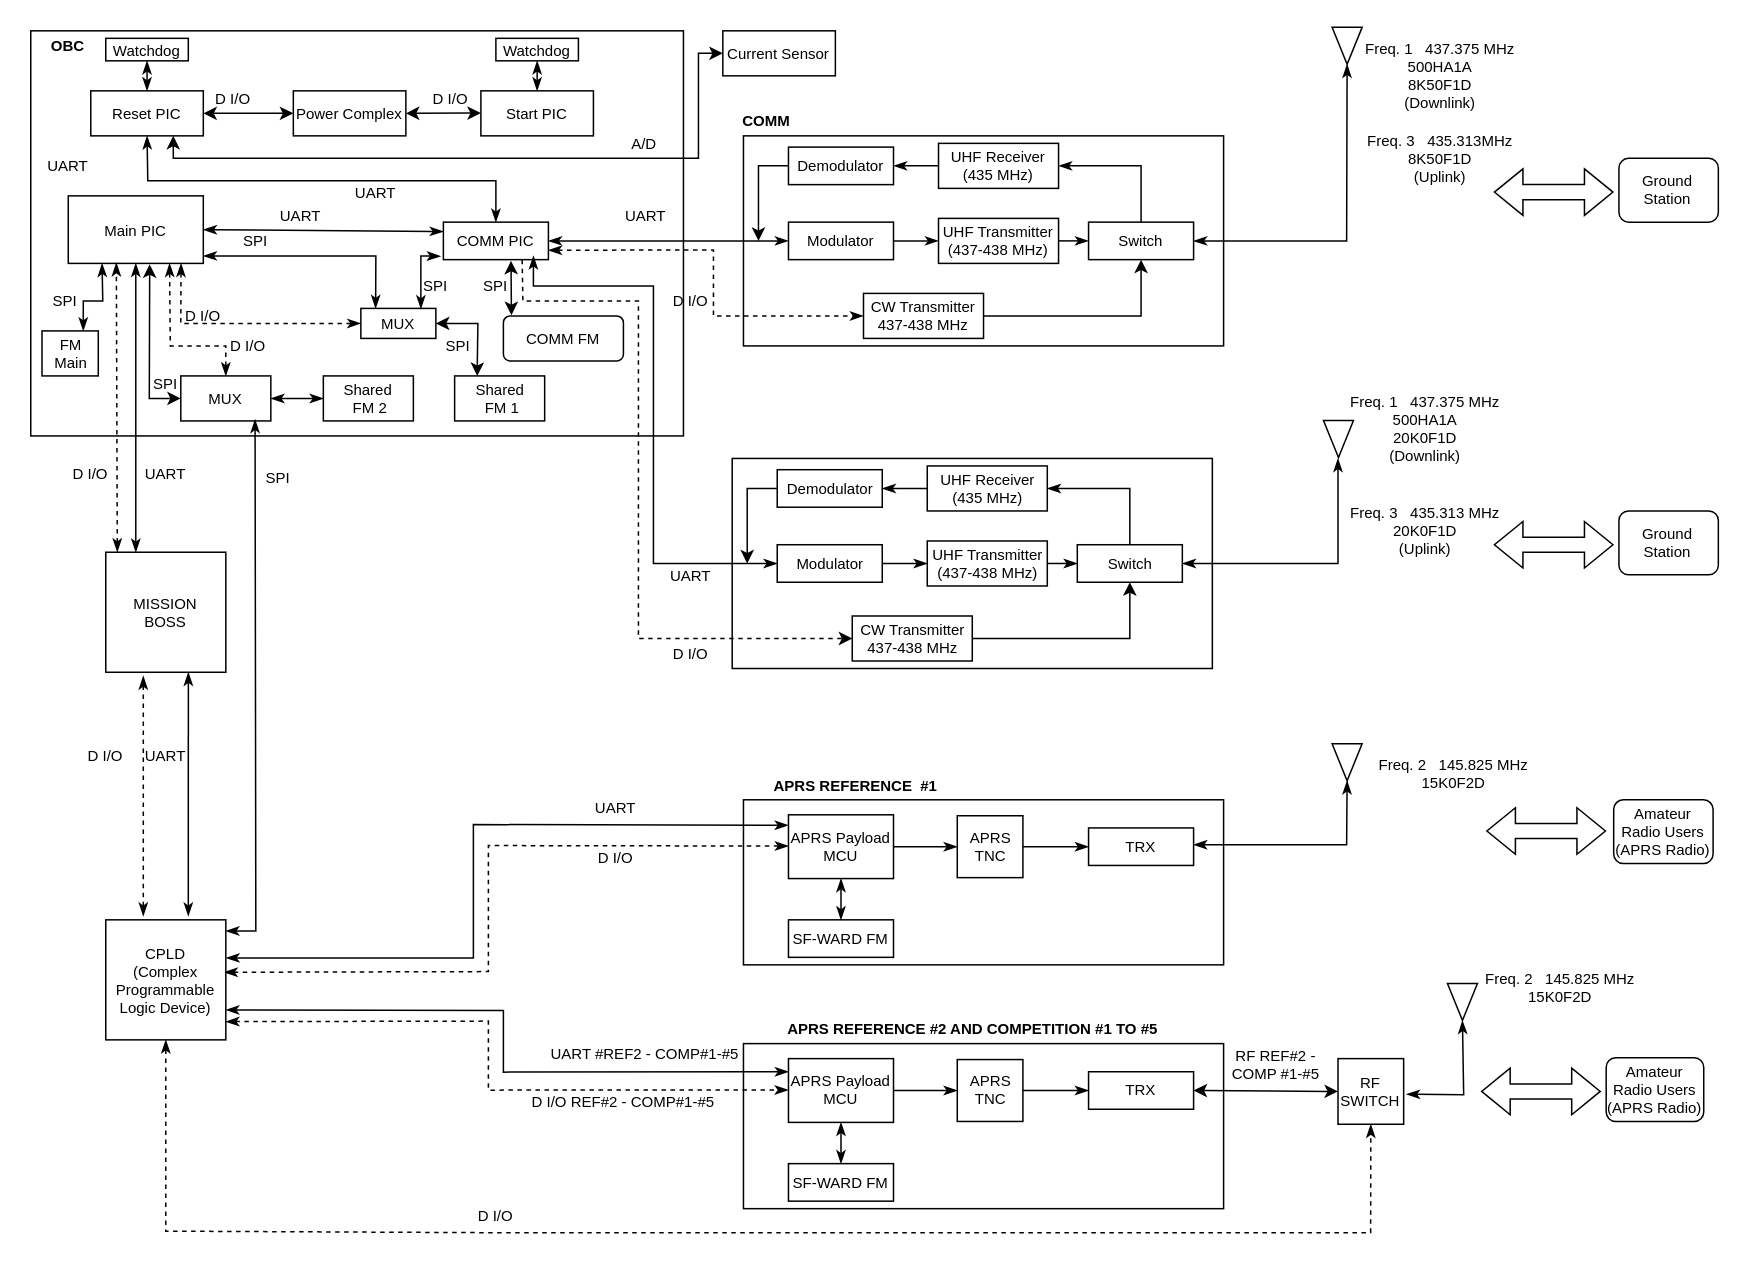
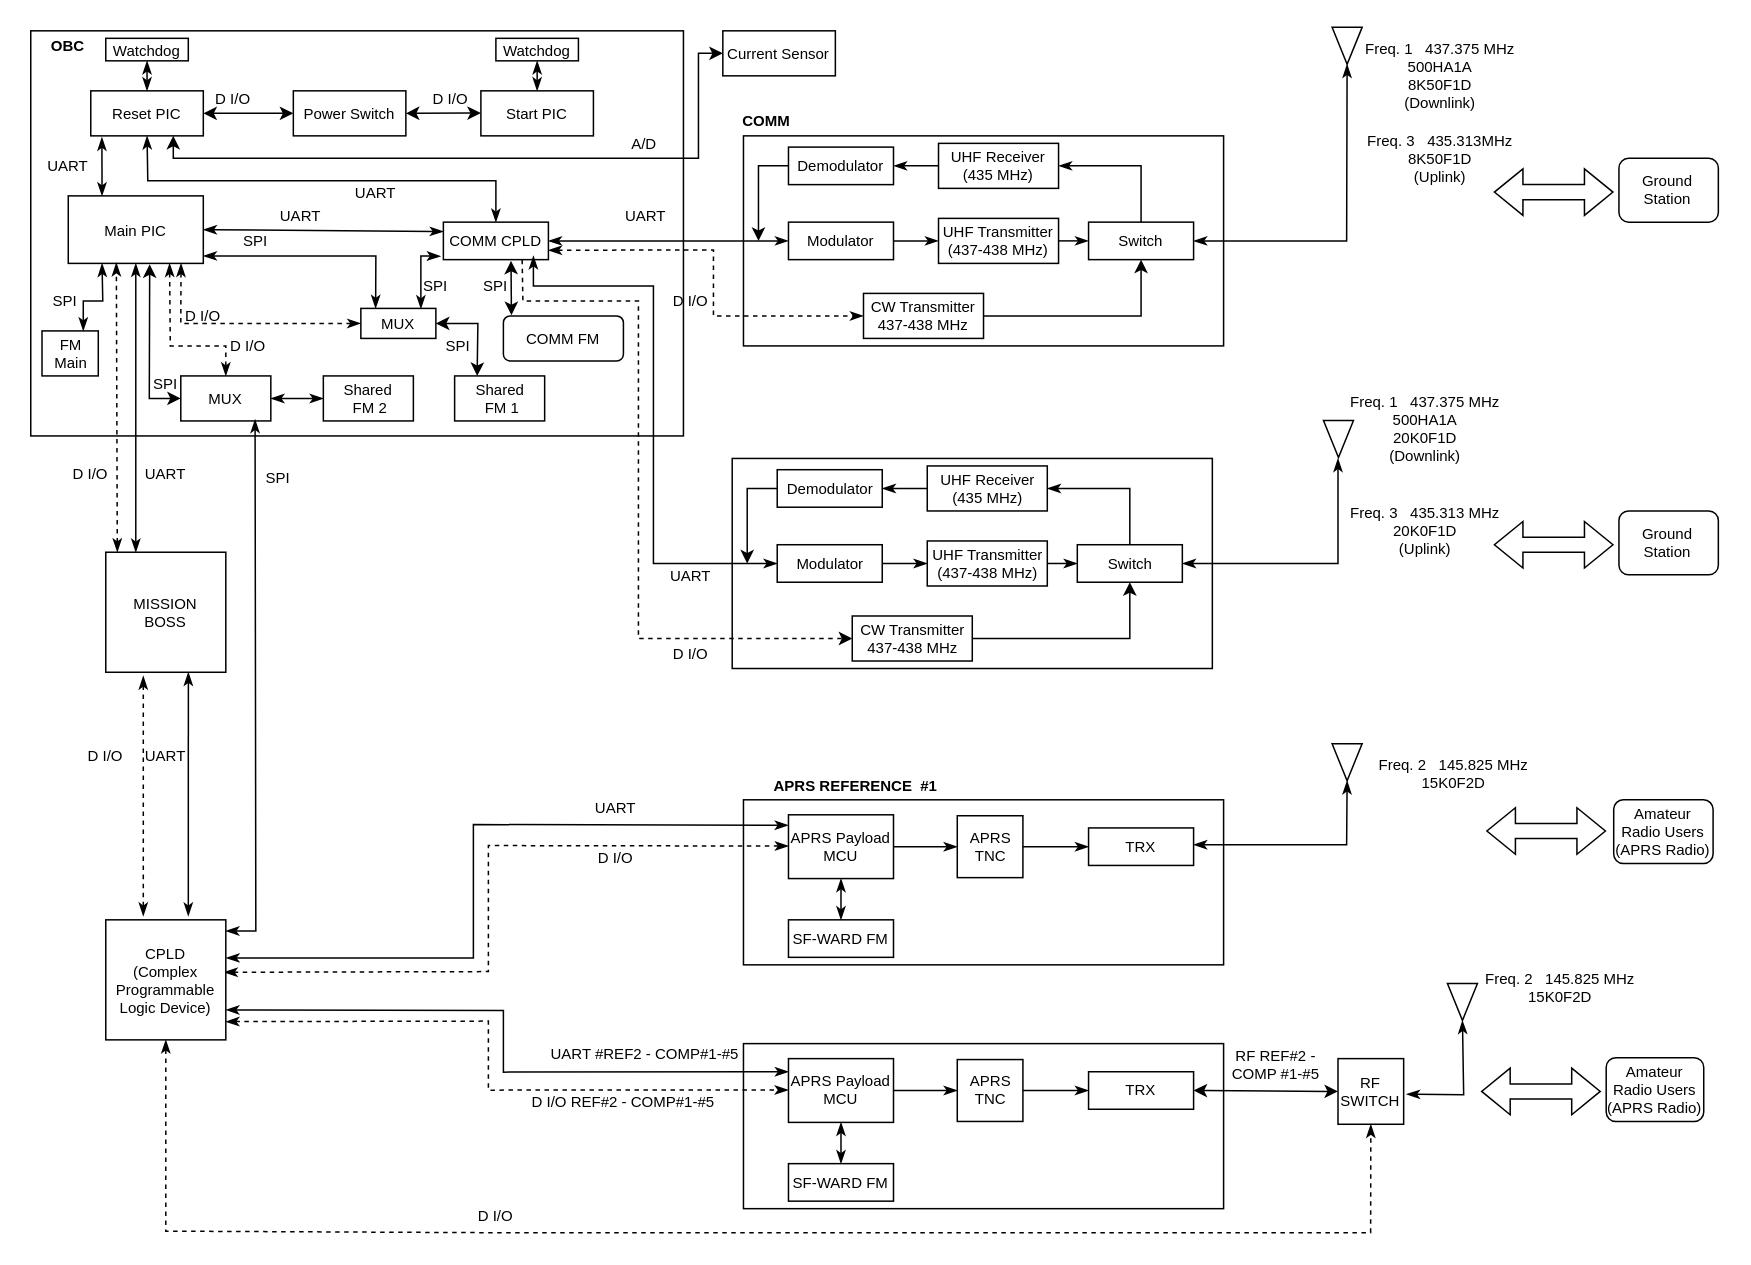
- <mxCell id="127" value="&lt;font style=&quot;font-size: 10px;&quot;&gt;Power Complex&lt;/font&gt;" style="rounded=0;whiteSpace=wrap;html=1;fontSize=10;" vertex="1" parent="1"><mxGeometry x="195" y="60" width="75" height="30" as="geometry" /></mxCell>
+ <mxCell id="127" value="&lt;font style=&quot;font-size: 10px;&quot;&gt;Power Switch&lt;/font&gt;" style="rounded=0;whiteSpace=wrap;html=1;fontSize=10;" vertex="1" parent="1"><mxGeometry x="195" y="60" width="75" height="30" as="geometry" /></mxCell>
+ <mxCell id="117" value="" style="endArrow=classicThin;startArrow=classicThin;html=1;rounded=0;fontSize=10;exitX=0.25;exitY=0;exitDx=0;exitDy=0;entryX=0.099;entryY=1.03;entryDx=0;entryDy=0;entryPerimeter=0;startFill=1;endFill=1;" edge="1" parent="1" source="4" target="3"><mxGeometry width="50" height="50" relative="1" as="geometry"><mxPoint x="205" y="180" as="sourcePoint" /><mxPoint x="113" y="90" as="targetPoint" /></mxGeometry></mxCell>
- <mxCell id="5" value="&lt;font style=&quot;font-size: 10px;&quot;&gt;COMM PIC&lt;/font&gt;" style="rounded=0;whiteSpace=wrap;html=1;fontSize=10;" parent="1" vertex="1"><mxGeometry x="295" y="147.5" width="70" height="25" as="geometry" /></mxCell>
+ <mxCell id="5" value="&lt;font style=&quot;font-size: 10px;&quot;&gt;COMM CPLD&lt;/font&gt;" style="rounded=0;whiteSpace=wrap;html=1;fontSize=10;" parent="1" vertex="1"><mxGeometry x="295" y="147.5" width="70" height="25" as="geometry" /></mxCell>
- <mxCell id="86" value="&lt;b style=&quot;font-size: 10px;&quot;&gt;&lt;font style=&quot;font-size: 10px;&quot;&gt;APRS REFERENCE #2 AND COMPETITION #1 TO #5&lt;/font&gt;&lt;/b&gt;" style="text;html=1;strokeColor=none;fillColor=none;align=center;verticalAlign=middle;whiteSpace=wrap;rounded=0;fontSize=10;" parent="1" vertex="1"><mxGeometry x="487.5" y="675" width="320" height="20" as="geometry" /></mxCell>
